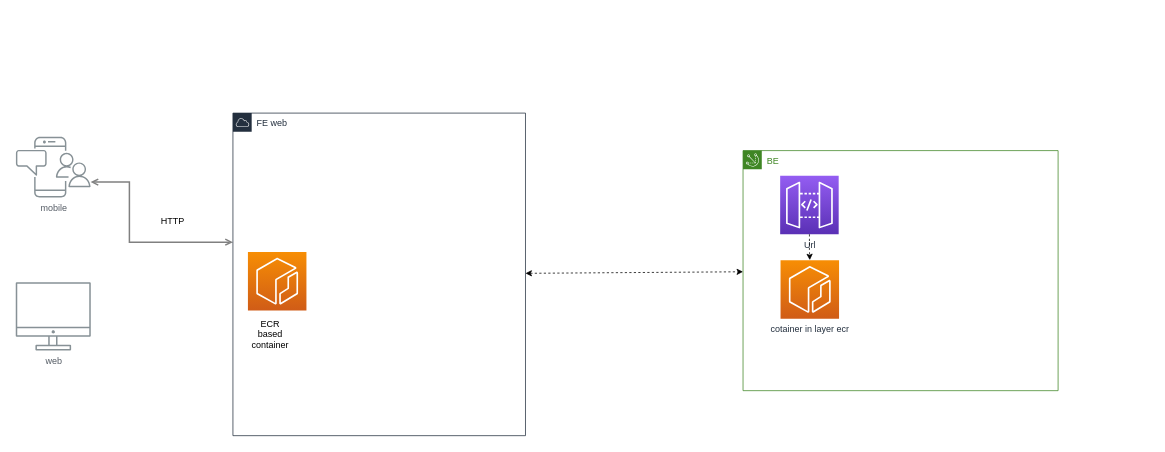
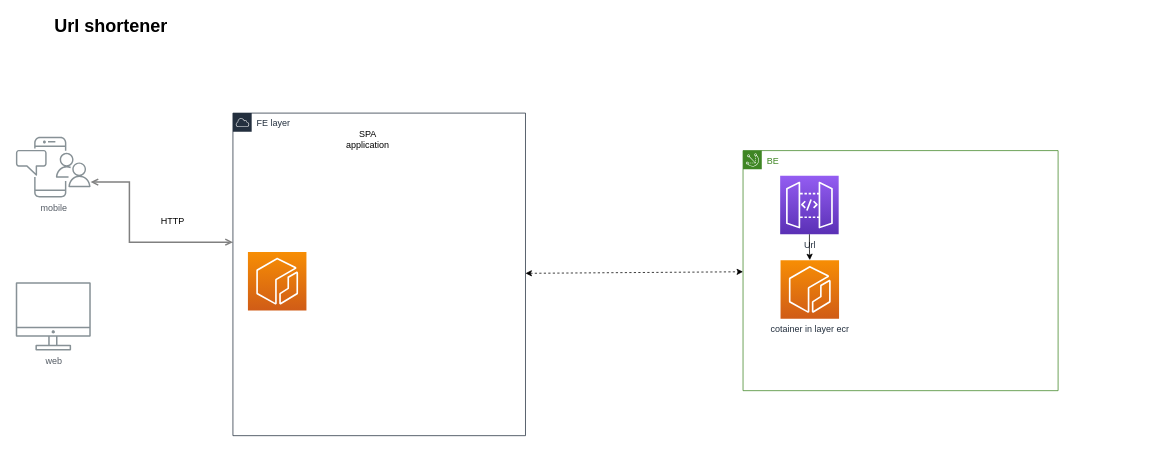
+ <mxCell id="5" value="&lt;h1&gt;Url shortener&amp;nbsp;&lt;/h1&gt;" style="text;strokeColor=none;align=center;fillColor=none;html=1;verticalAlign=middle;whiteSpace=wrap;rounded=0;" vertex="1" parent="1"><mxGeometry x="60.5" y="20" width="179.5" height="30" as="geometry" /></mxCell>
- <mxCell id="11" value="FE web" style="points=[[0,0],[0.25,0],[0.5,0],[0.75,0],[1,0],[1,0.25],[1,0.5],[1,0.75],[1,1],[0.75,1],[0.5,1],[0.25,1],[0,1],[0,0.75],[0,0.5],[0,0.25]];outlineConnect=0;gradientColor=none;html=1;whiteSpace=wrap;fontSize=12;fontStyle=0;container=1;pointerEvents=0;collapsible=0;recursiveResize=0;shape=mxgraph.aws4.group;grIcon=mxgraph.aws4.group_aws_cloud;strokeColor=#232F3E;fillColor=none;verticalAlign=top;align=left;spacingLeft=30;fontColor=#232F3E;dashed=0;" vertex="1" parent="1"><mxGeometry x="310" y="150" width="390" height="430" as="geometry" /></mxCell>
+ <mxCell id="11" value="FE layer" style="points=[[0,0],[0.25,0],[0.5,0],[0.75,0],[1,0],[1,0.25],[1,0.5],[1,0.75],[1,1],[0.75,1],[0.5,1],[0.25,1],[0,1],[0,0.75],[0,0.5],[0,0.25]];outlineConnect=0;gradientColor=none;html=1;whiteSpace=wrap;fontSize=12;fontStyle=0;container=1;pointerEvents=0;collapsible=0;recursiveResize=0;shape=mxgraph.aws4.group;grIcon=mxgraph.aws4.group_aws_cloud;strokeColor=#232F3E;fillColor=none;verticalAlign=top;align=left;spacingLeft=30;fontColor=#232F3E;dashed=0;" vertex="1" parent="1"><mxGeometry x="310" y="150" width="390" height="430" as="geometry" /></mxCell>
+ <mxCell id="12" value="SPA application" style="text;strokeColor=none;align=center;fillColor=none;html=1;verticalAlign=middle;whiteSpace=wrap;rounded=0;" vertex="1" parent="11"><mxGeometry x="150" y="20" width="60" height="30" as="geometry" /></mxCell>
- <mxCell id="10" value="" style="edgeStyle=orthogonalEdgeStyle;rounded=0;orthogonalLoop=1;jettySize=auto;html=1;dashed=1;" edge="1" parent="6" source="7" target="9"><mxGeometry relative="1" as="geometry" /></mxCell>
+ <mxCell id="10" value="" style="edgeStyle=orthogonalEdgeStyle;rounded=0;orthogonalLoop=1;jettySize=auto;html=1;" edge="1" parent="6" source="7" target="9"><mxGeometry relative="1" as="geometry" /></mxCell>
- <mxCell id="14" value="ECR based container" style="text;strokeColor=none;align=center;fillColor=none;html=1;verticalAlign=middle;whiteSpace=wrap;rounded=0;" vertex="1" parent="11"><mxGeometry x="20" y="280" width="60" height="30" as="geometry" /></mxCell>
